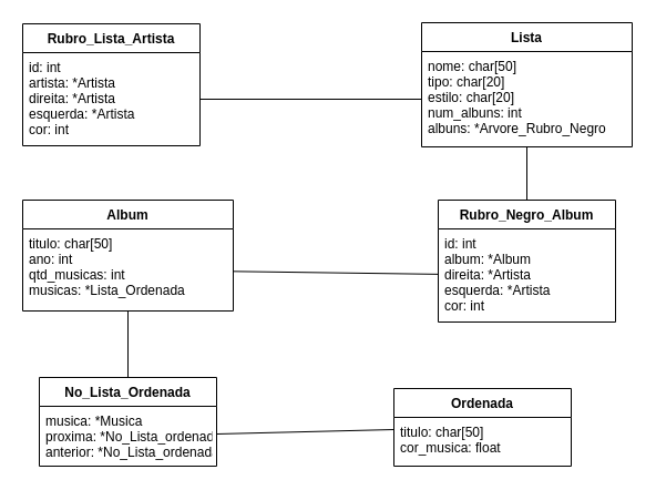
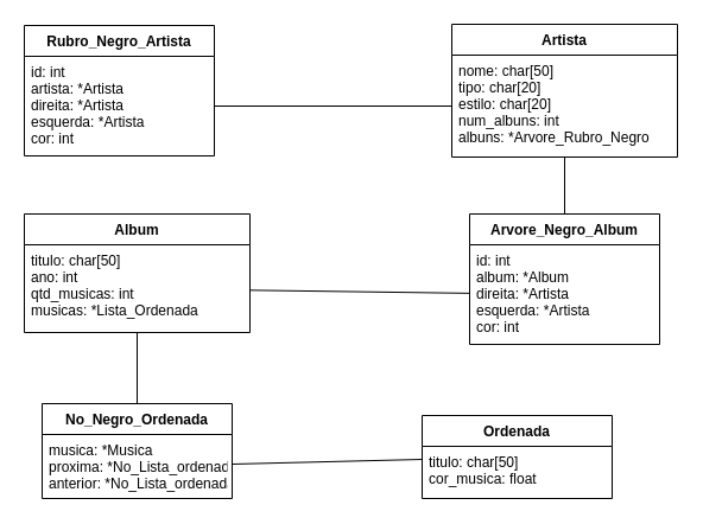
- <mxCell id="2" value="Lista" style="swimlane;fontStyle=1;align=center;verticalAlign=top;childLayout=stackLayout;horizontal=1;startSize=26;horizontalStack=0;resizeParent=1;resizeParentMax=0;resizeLast=0;collapsible=1;marginBottom=0;" parent="1" vertex="1"><mxGeometry x="380" y="20" width="190" height="112" as="geometry" /></mxCell>
+ <mxCell id="2" value="Artista" style="swimlane;fontStyle=1;align=center;verticalAlign=top;childLayout=stackLayout;horizontal=1;startSize=26;horizontalStack=0;resizeParent=1;resizeParentMax=0;resizeLast=0;collapsible=1;marginBottom=0;" parent="1" vertex="1"><mxGeometry x="380" y="20" width="190" height="112" as="geometry" /></mxCell>
- <mxCell id="15" value="Rubro_Lista_Artista" style="swimlane;fontStyle=1;align=center;verticalAlign=top;childLayout=stackLayout;horizontal=1;startSize=26;horizontalStack=0;resizeParent=1;resizeParentMax=0;resizeLast=0;collapsible=1;marginBottom=0;" parent="1" vertex="1"><mxGeometry x="20" y="21" width="160" height="110" as="geometry" /></mxCell>
+ <mxCell id="15" value="Rubro_Negro_Artista" style="swimlane;fontStyle=1;align=center;verticalAlign=top;childLayout=stackLayout;horizontal=1;startSize=26;horizontalStack=0;resizeParent=1;resizeParentMax=0;resizeLast=0;collapsible=1;marginBottom=0;" parent="1" vertex="1"><mxGeometry x="20" y="21" width="160" height="110" as="geometry" /></mxCell>
- <mxCell id="13" value="Rubro_Negro_Album" style="swimlane;fontStyle=1;align=center;verticalAlign=top;childLayout=stackLayout;horizontal=1;startSize=26;horizontalStack=0;resizeParent=1;resizeParentMax=0;resizeLast=0;collapsible=1;marginBottom=0;" parent="1" vertex="1"><mxGeometry x="395" y="180" width="160" height="110" as="geometry" /></mxCell>
+ <mxCell id="13" value="Arvore_Negro_Album" style="swimlane;fontStyle=1;align=center;verticalAlign=top;childLayout=stackLayout;horizontal=1;startSize=26;horizontalStack=0;resizeParent=1;resizeParentMax=0;resizeLast=0;collapsible=1;marginBottom=0;" parent="1" vertex="1"><mxGeometry x="395" y="180" width="160" height="110" as="geometry" /></mxCell>
- <mxCell id="10" value="No_Lista_Ordenada" style="swimlane;fontStyle=1;align=center;verticalAlign=top;childLayout=stackLayout;horizontal=1;startSize=26;horizontalStack=0;resizeParent=1;resizeParentMax=0;resizeLast=0;collapsible=1;marginBottom=0;" parent="1" vertex="1"><mxGeometry x="35" y="340" width="160" height="80" as="geometry" /></mxCell>
+ <mxCell id="10" value="No_Negro_Ordenada" style="swimlane;fontStyle=1;align=center;verticalAlign=top;childLayout=stackLayout;horizontal=1;startSize=26;horizontalStack=0;resizeParent=1;resizeParentMax=0;resizeLast=0;collapsible=1;marginBottom=0;" parent="1" vertex="1"><mxGeometry x="35" y="340" width="160" height="80" as="geometry" /></mxCell>
